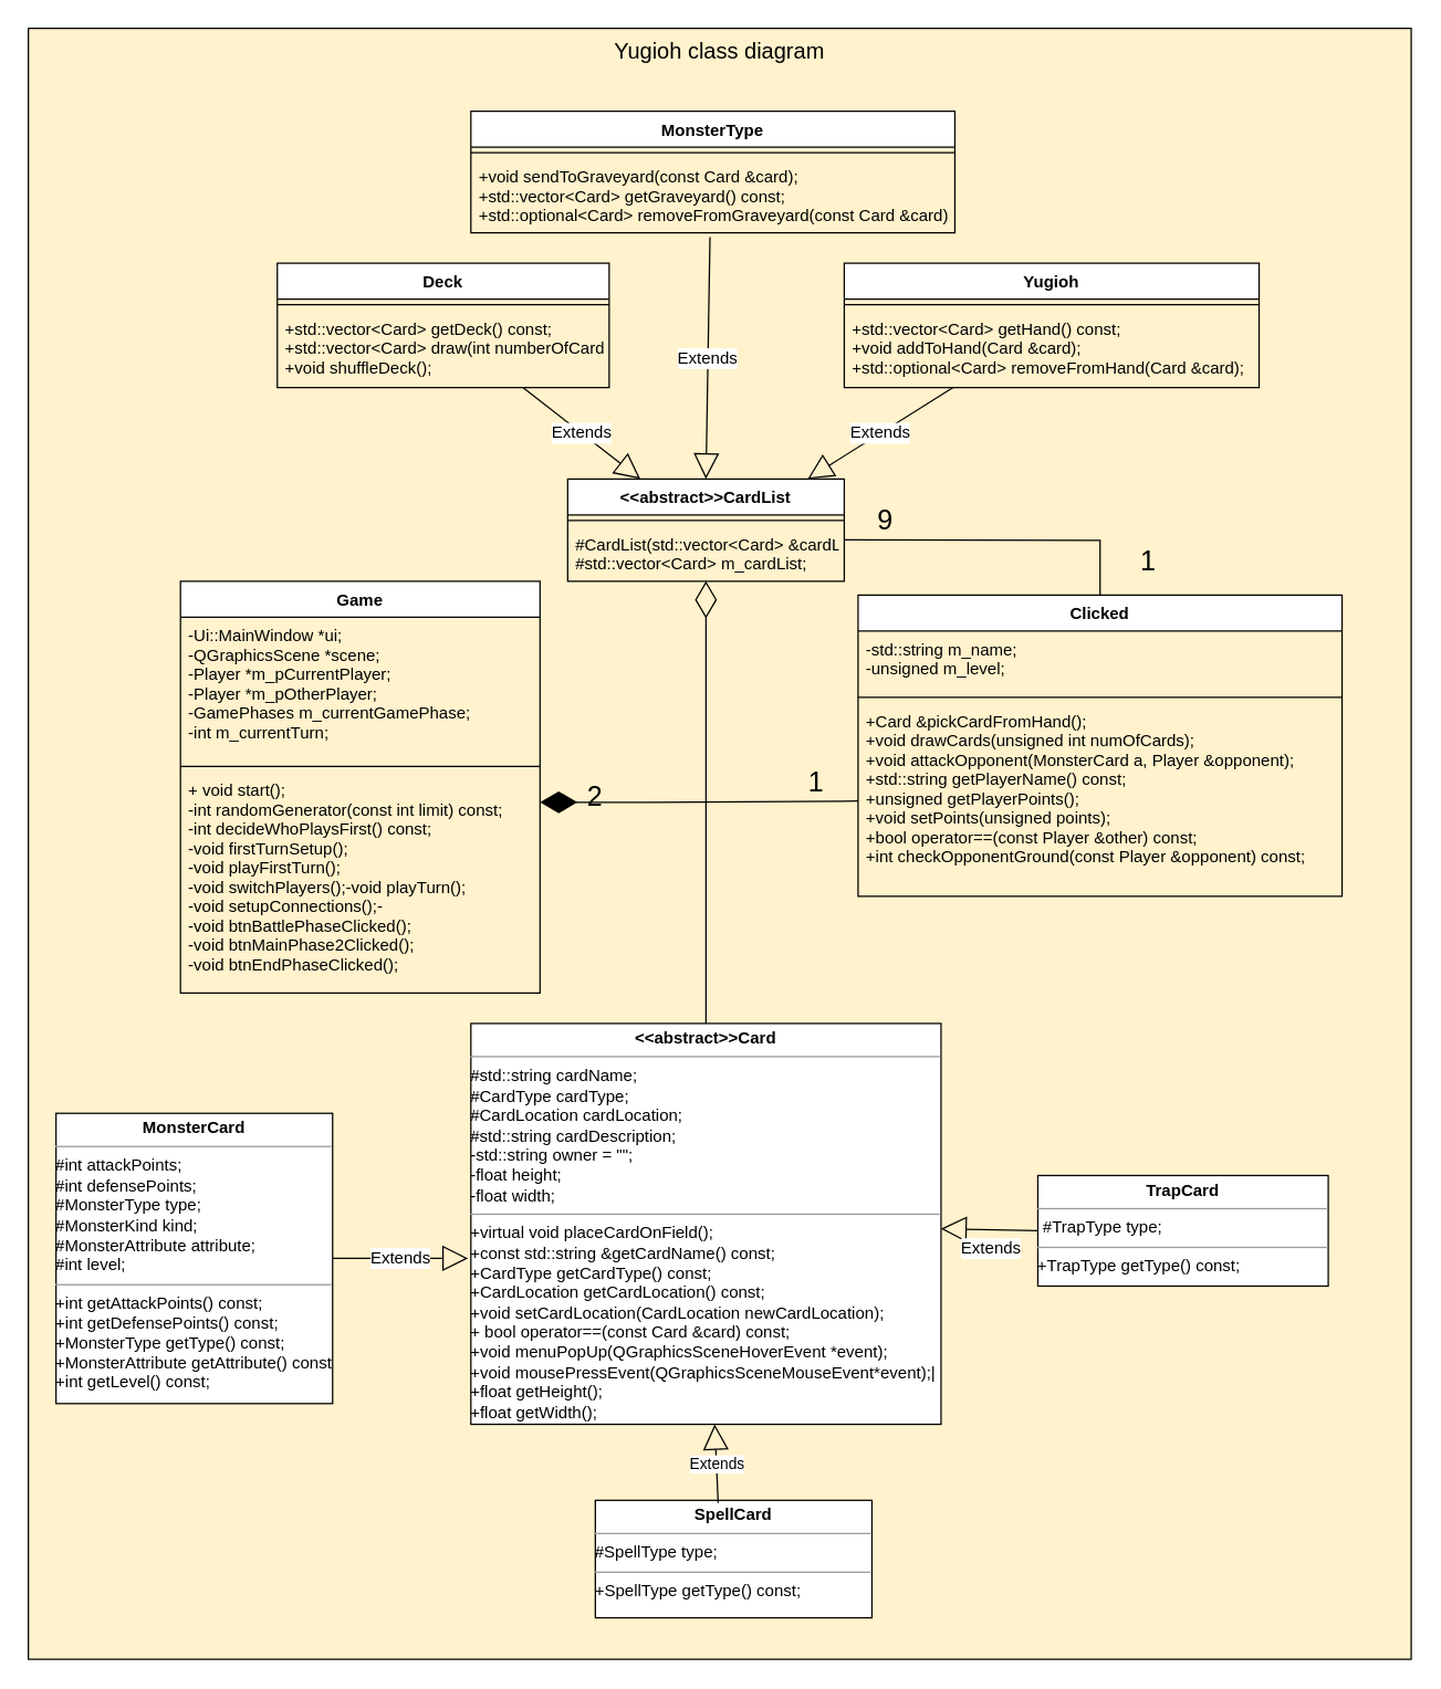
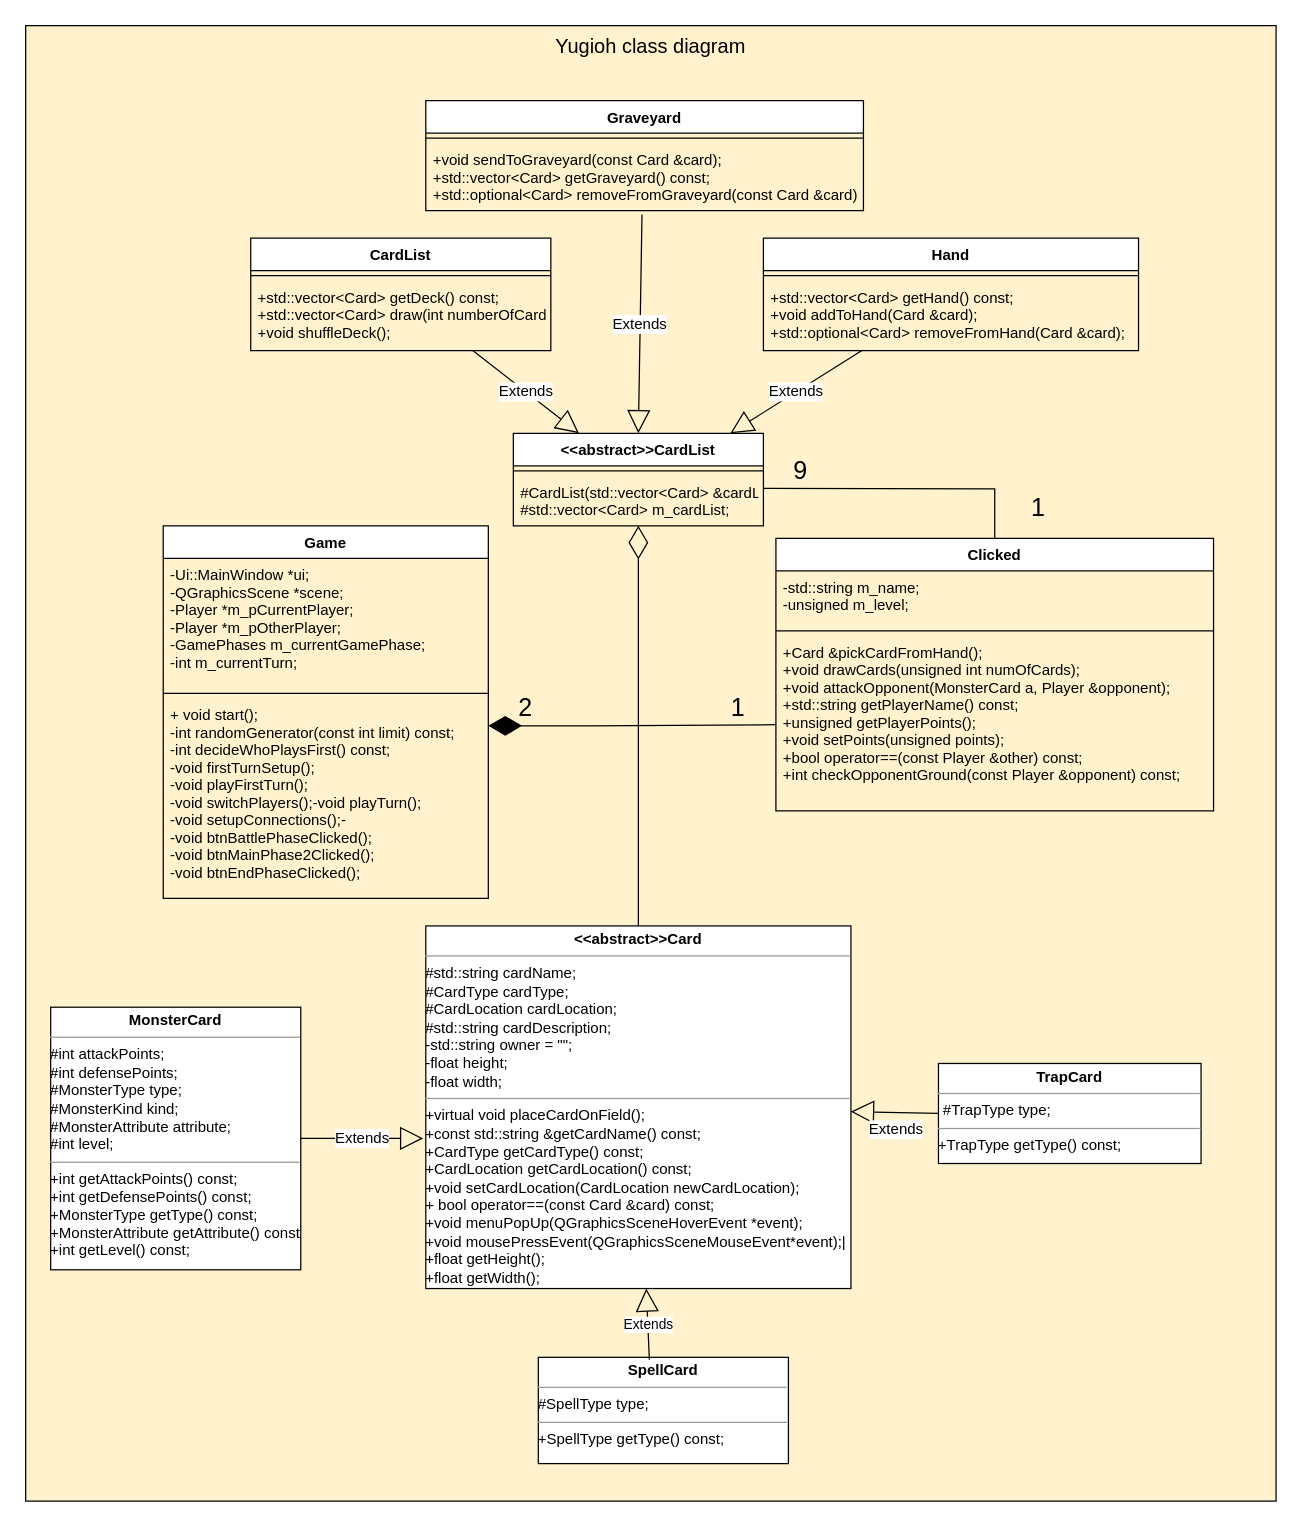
- <mxCell id="23" value="MonsterType" style="swimlane;fontStyle=1;align=center;verticalAlign=top;childLayout=stackLayout;horizontal=1;startSize=26;horizontalStack=0;resizeParent=1;resizeParentMax=0;resizeLast=0;collapsible=1;marginBottom=0;fontFamily=Helvetica;" vertex="1" parent="1"><mxGeometry x="340" y="80" width="350" height="88" as="geometry" /></mxCell>
+ <mxCell id="23" value="Graveyard" style="swimlane;fontStyle=1;align=center;verticalAlign=top;childLayout=stackLayout;horizontal=1;startSize=26;horizontalStack=0;resizeParent=1;resizeParentMax=0;resizeLast=0;collapsible=1;marginBottom=0;fontFamily=Helvetica;" vertex="1" parent="1"><mxGeometry x="340" y="80" width="350" height="88" as="geometry" /></mxCell>
- <mxCell id="20" value="Deck" style="swimlane;fontStyle=1;align=center;verticalAlign=top;childLayout=stackLayout;horizontal=1;startSize=26;horizontalStack=0;resizeParent=1;resizeParentMax=0;resizeLast=0;collapsible=1;marginBottom=0;fontFamily=Helvetica;" vertex="1" parent="1"><mxGeometry y="190" width="240" height="90" as="geometry" x="200" /></mxCell>
+ <mxCell id="20" value="CardList" style="swimlane;fontStyle=1;align=center;verticalAlign=top;childLayout=stackLayout;horizontal=1;startSize=26;horizontalStack=0;resizeParent=1;resizeParentMax=0;resizeLast=0;collapsible=1;marginBottom=0;fontFamily=Helvetica;" vertex="1" parent="1"><mxGeometry y="190" width="240" height="90" as="geometry" x="200" /></mxCell>
- <mxCell id="26" value="Yugioh" style="swimlane;fontStyle=1;align=center;verticalAlign=top;childLayout=stackLayout;horizontal=1;startSize=26;horizontalStack=0;resizeParent=1;resizeParentMax=0;resizeLast=0;collapsible=1;marginBottom=0;fontFamily=Helvetica;" vertex="1" parent="1"><mxGeometry x="610" y="190" width="300" height="90" as="geometry" /></mxCell>
+ <mxCell id="26" value="Hand" style="swimlane;fontStyle=1;align=center;verticalAlign=top;childLayout=stackLayout;horizontal=1;startSize=26;horizontalStack=0;resizeParent=1;resizeParentMax=0;resizeLast=0;collapsible=1;marginBottom=0;fontFamily=Helvetica;" vertex="1" parent="1"><mxGeometry x="610" y="190" width="300" height="90" as="geometry" /></mxCell>
- <mxCell id="36" value="&lt;font style=&quot;font-size: 20px;&quot;&gt;2&lt;/font&gt;" style="text;html=1;strokeColor=none;fillColor=none;align=center;verticalAlign=middle;whiteSpace=wrap;rounded=0;fontFamily=Helvetica;fontSize=12;" vertex="1" parent="1"><mxGeometry x="400" y="560" width="60" height="30" as="geometry" /></mxCell>
+ <mxCell id="36" value="&lt;font style=&quot;font-size: 20px;&quot;&gt;2&lt;/font&gt;" style="text;html=1;strokeColor=none;fillColor=none;align=center;verticalAlign=middle;whiteSpace=wrap;rounded=0;fontFamily=Helvetica;fontSize=12;" vertex="1" parent="1"><mxGeometry x="390" y="550" width="60" height="30" as="geometry" /></mxCell>
